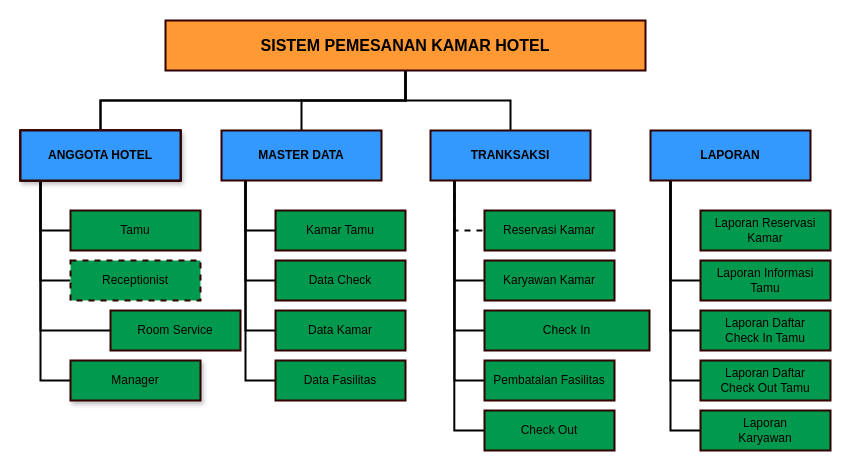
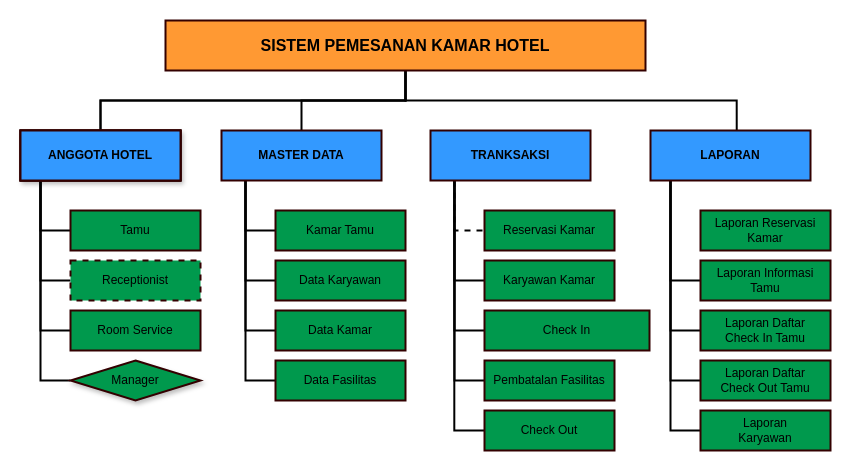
- <mxCell id="4" style="edgeStyle=orthogonalEdgeStyle;rounded=0;orthogonalLoop=1;jettySize=auto;html=1;exitX=0.5;exitY=1;exitDx=0;exitDy=0;strokeWidth=2;shadow=0;fontFamily=Helvetica;fontStyle=0;align=center;labelBackgroundColor=none;labelBorderColor=none;verticalAlign=middle;endArrow=none;endFill=0;" parent="1" source="6" target="17" edge="1"><mxGeometry relative="1" as="geometry" /></mxCell>
+ <mxCell id="4" style="edgeStyle=orthogonalEdgeStyle;rounded=0;orthogonalLoop=1;jettySize=auto;html=1;exitX=0.5;exitY=1;exitDx=0;exitDy=0;entryX=0.539;entryY=0.023;entryDx=0;entryDy=0;entryPerimeter=0;strokeWidth=2;shadow=0;fontFamily=Helvetica;fontStyle=0;align=center;labelBackgroundColor=none;labelBorderColor=none;verticalAlign=middle;endArrow=none;endFill=0;" parent="1" source="6" target="22" edge="1"><mxGeometry relative="1" as="geometry" /></mxCell>
- <mxCell id="45" value="Data Check" style="html=1;dashed=0;whitespace=wrap;strokeColor=#330000;fillColor=#00994D;shadow=0;glass=0;sketch=0;rounded=0;strokeWidth=2;fontFamily=Helvetica;fontStyle=0;align=center;labelBackgroundColor=none;labelBorderColor=none;whiteSpace=wrap;verticalAlign=middle;" vertex="1" parent="1"><mxGeometry x="275" y="260" width="130" height="40" as="geometry" /></mxCell>
+ <mxCell id="45" value="Data Karyawan" style="html=1;dashed=0;whitespace=wrap;strokeColor=#330000;fillColor=#00994D;shadow=0;glass=0;sketch=0;rounded=0;strokeWidth=2;fontFamily=Helvetica;fontStyle=0;align=center;labelBackgroundColor=none;labelBorderColor=none;whiteSpace=wrap;verticalAlign=middle;" vertex="1" parent="1"><mxGeometry x="275" y="260" width="130" height="40" as="geometry" /></mxCell>
- <mxCell id="25" value="Room Service" style="html=1;dashed=0;whitespace=wrap;strokeColor=#330000;fillColor=#00994D;shadow=0;glass=0;sketch=0;rounded=0;strokeWidth=2;fontFamily=Helvetica;fontStyle=0;align=center;labelBackgroundColor=none;labelBorderColor=none;whiteSpace=wrap;verticalAlign=middle;" parent="1" vertex="1"><mxGeometry x="110" y="310" width="130" height="40" as="geometry" /></mxCell>
+ <mxCell id="25" value="Room Service" style="html=1;dashed=0;whitespace=wrap;strokeColor=#330000;fillColor=#00994D;shadow=0;glass=0;sketch=0;rounded=0;strokeWidth=2;fontFamily=Helvetica;fontStyle=0;align=center;labelBackgroundColor=none;labelBorderColor=none;whiteSpace=wrap;verticalAlign=middle;" parent="1" vertex="1"><mxGeometry x="70" y="310" width="130" height="40" as="geometry" /></mxCell>
- <mxCell id="26" value="Manager" style="html=1;dashed=0;whitespace=wrap;strokeColor=#330000;fillColor=#00994D;shadow=1;glass=0;sketch=0;rounded=0;strokeWidth=2;fontFamily=Helvetica;fontStyle=0;align=center;labelBackgroundColor=none;labelBorderColor=none;whiteSpace=wrap;verticalAlign=middle;" parent="1" vertex="1"><mxGeometry x="70" y="360" width="130" height="40" as="geometry" /></mxCell>
+ <mxCell id="26" value="Manager" style="rhombus;html=1;dashed=0;whitespace=wrap;strokeColor=#330000;fillColor=#00994D;shadow=1;glass=0;sketch=0;strokeWidth=2;fontFamily=Helvetica;fontStyle=0;align=center;labelBackgroundColor=none;labelBorderColor=none;whiteSpace=wrap;verticalAlign=middle;" parent="1" vertex="1"><mxGeometry x="70" y="360" width="130" height="40" as="geometry" /></mxCell>
